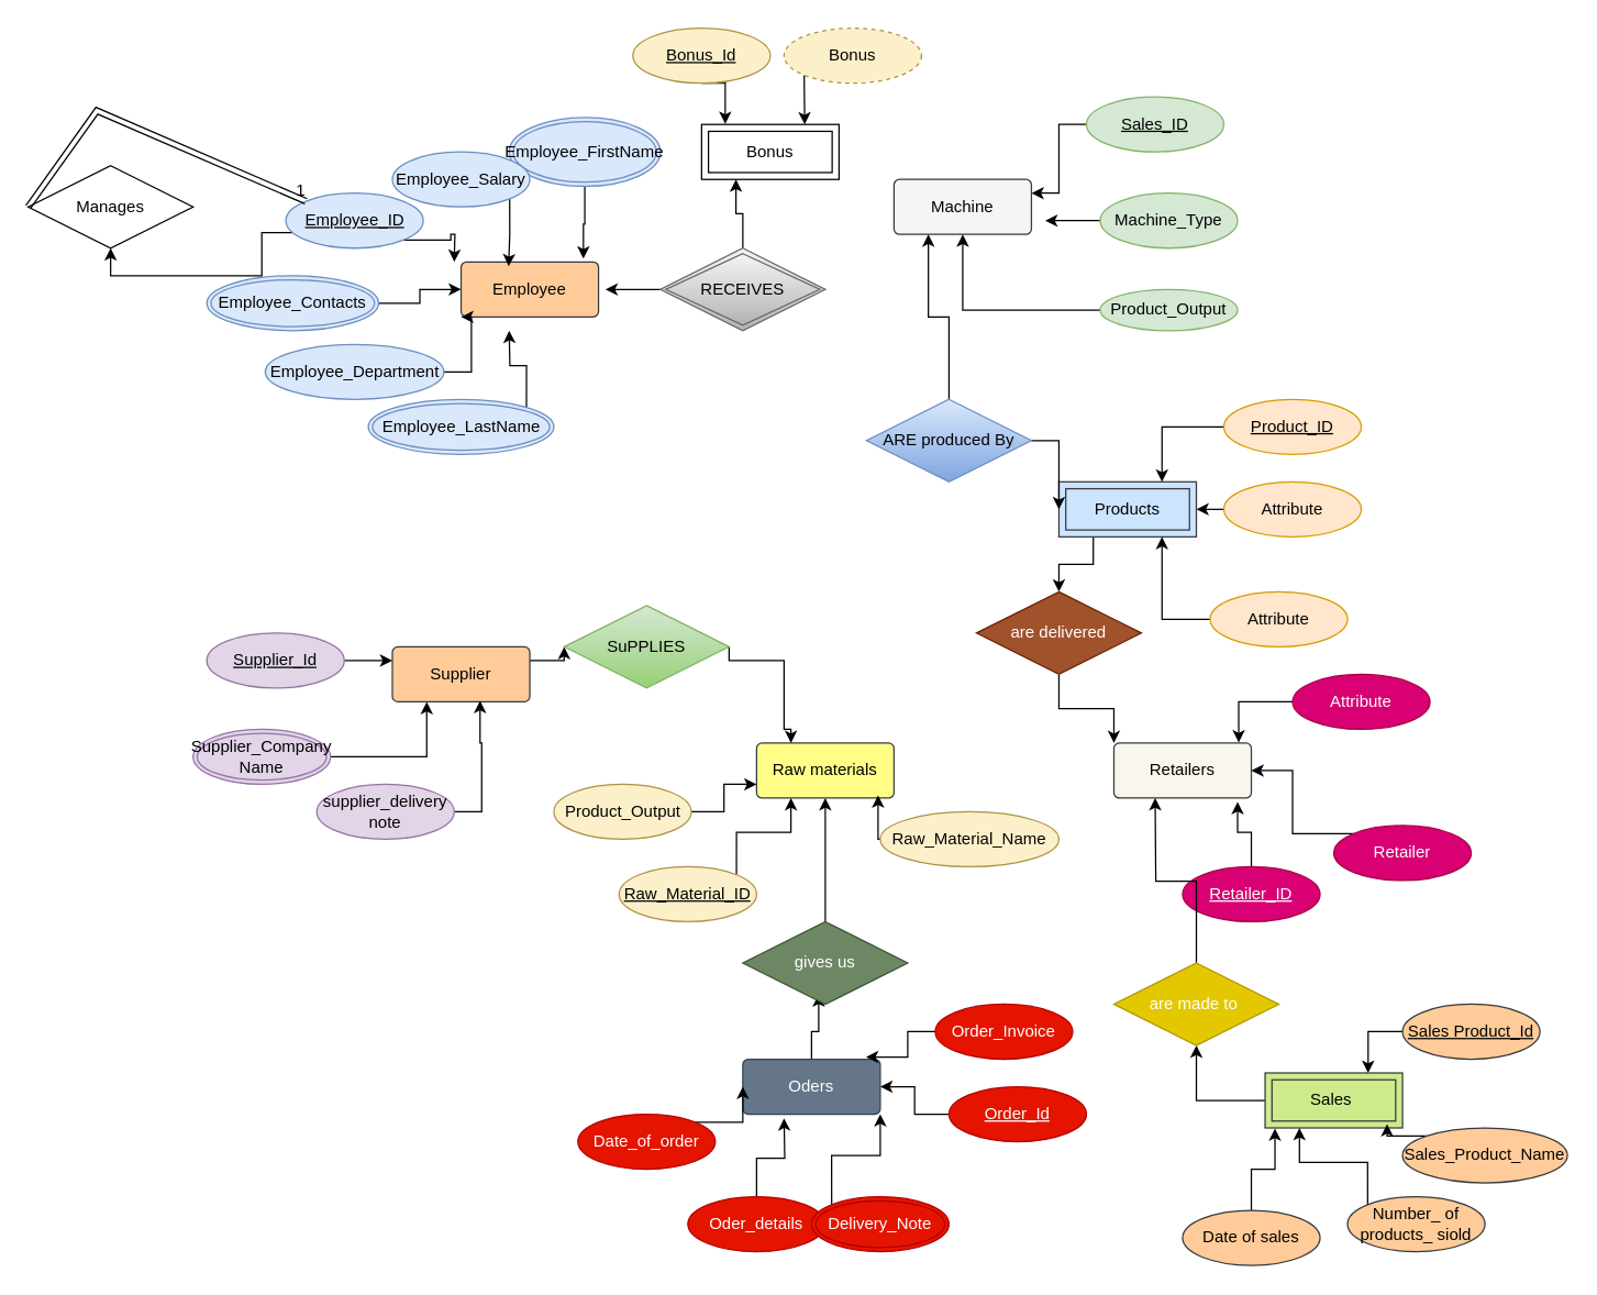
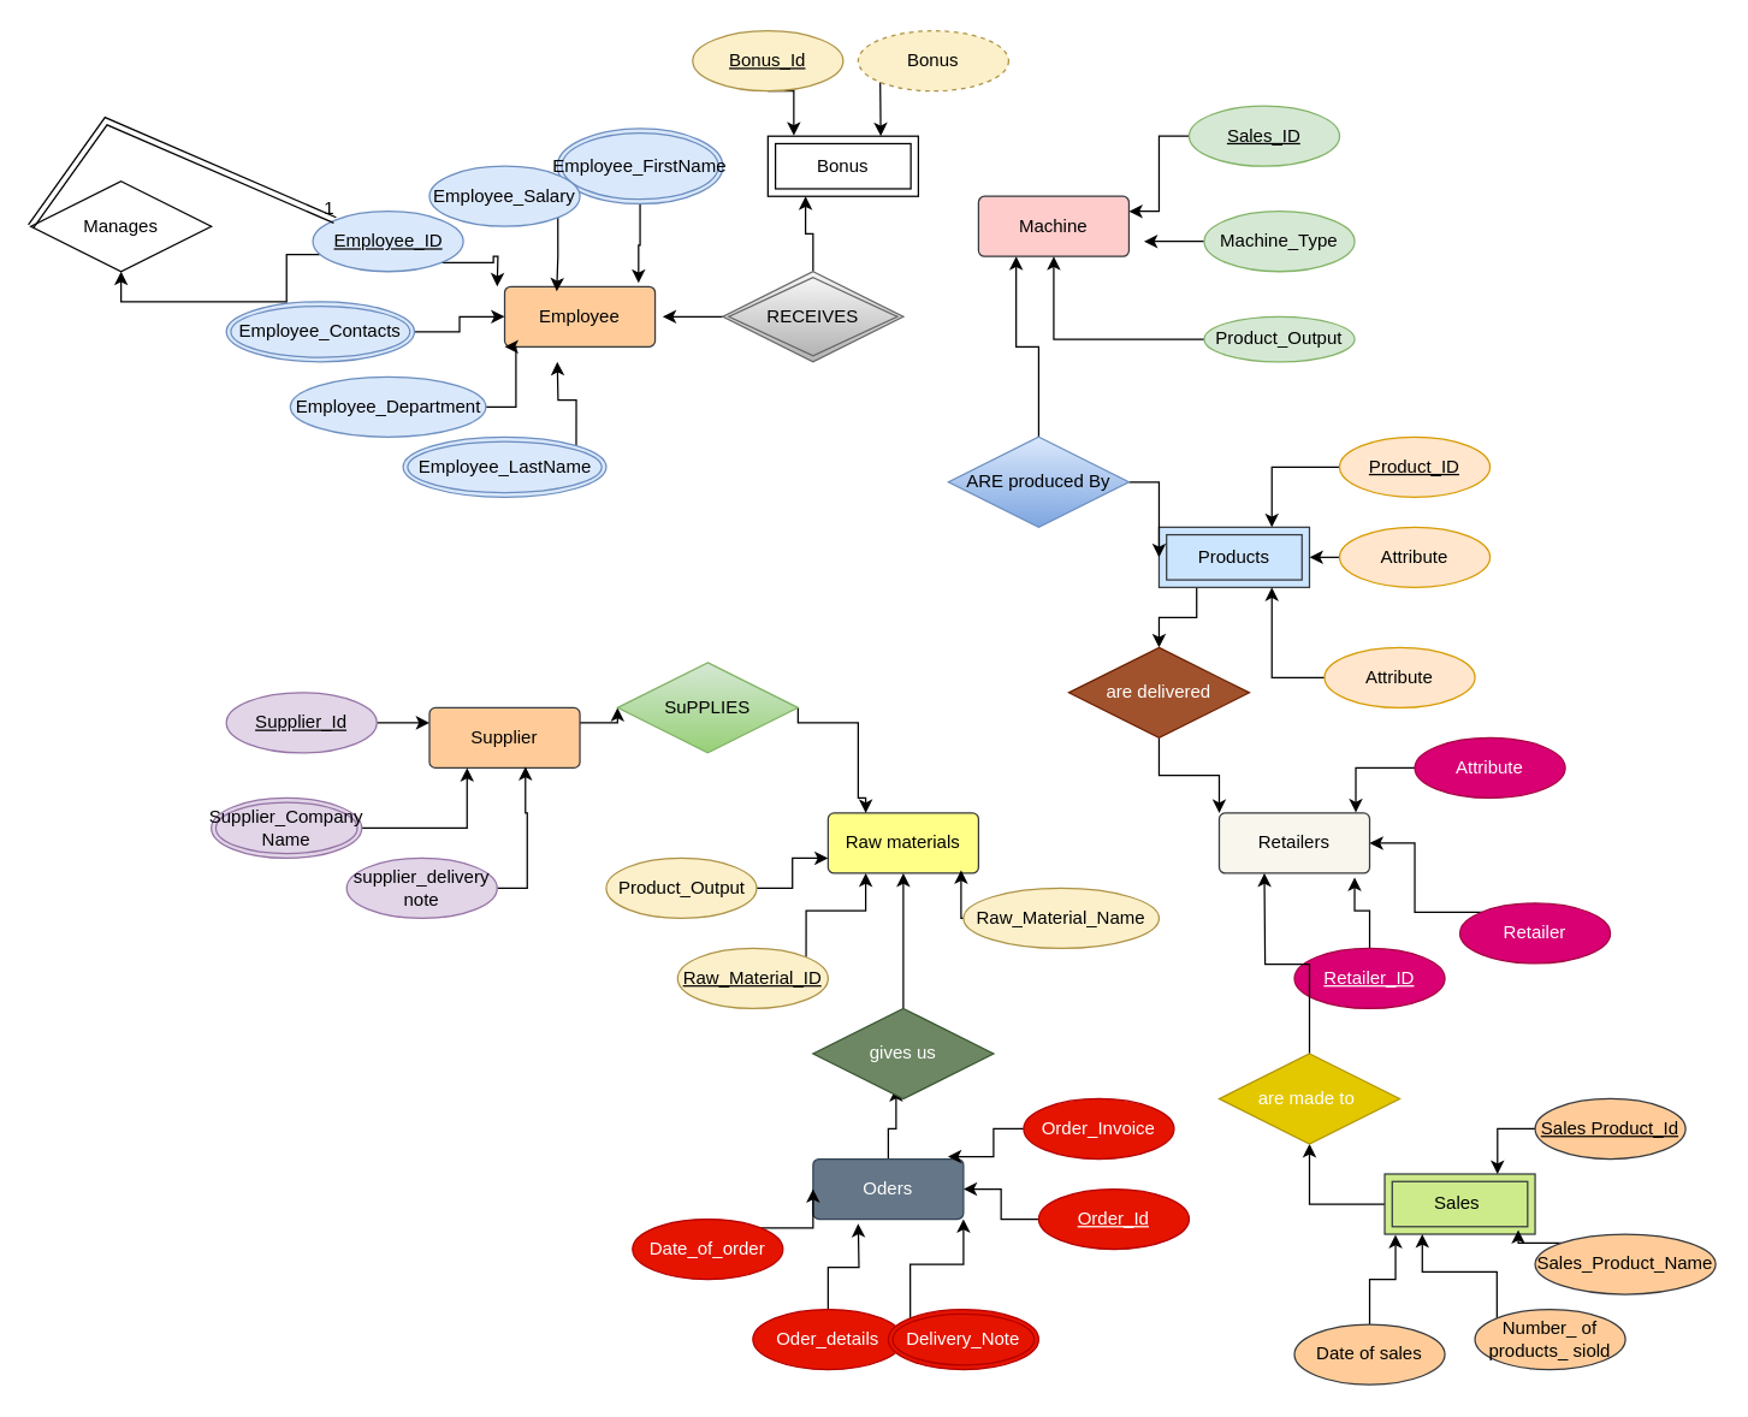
- <mxCell id="38" value="Machine" style="rounded=1;arcSize=10;whiteSpace=wrap;html=1;align=center;strokeColor=#36393d;fillColor=#f5f5f5;" parent="1" vertex="1"><mxGeometry x="650" y="130" width="100" height="40" as="geometry" /></mxCell>
+ <mxCell id="38" value="Machine" style="rounded=1;arcSize=10;whiteSpace=wrap;html=1;align=center;strokeColor=#36393d;fillColor=#ffcccc;" parent="1" vertex="1"><mxGeometry x="650" y="130" width="100" height="40" as="geometry" /></mxCell>
